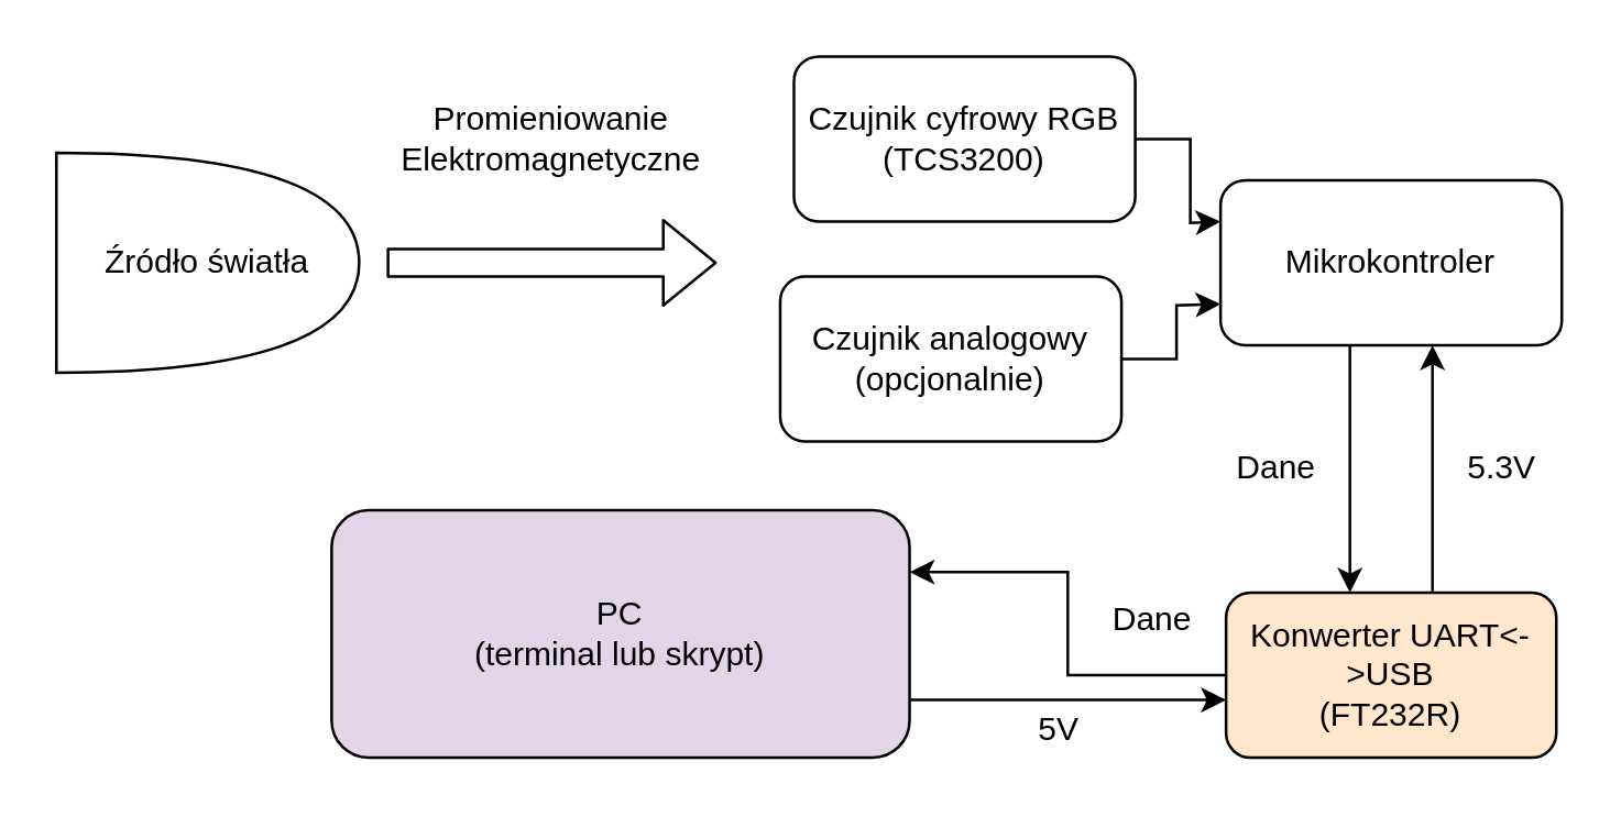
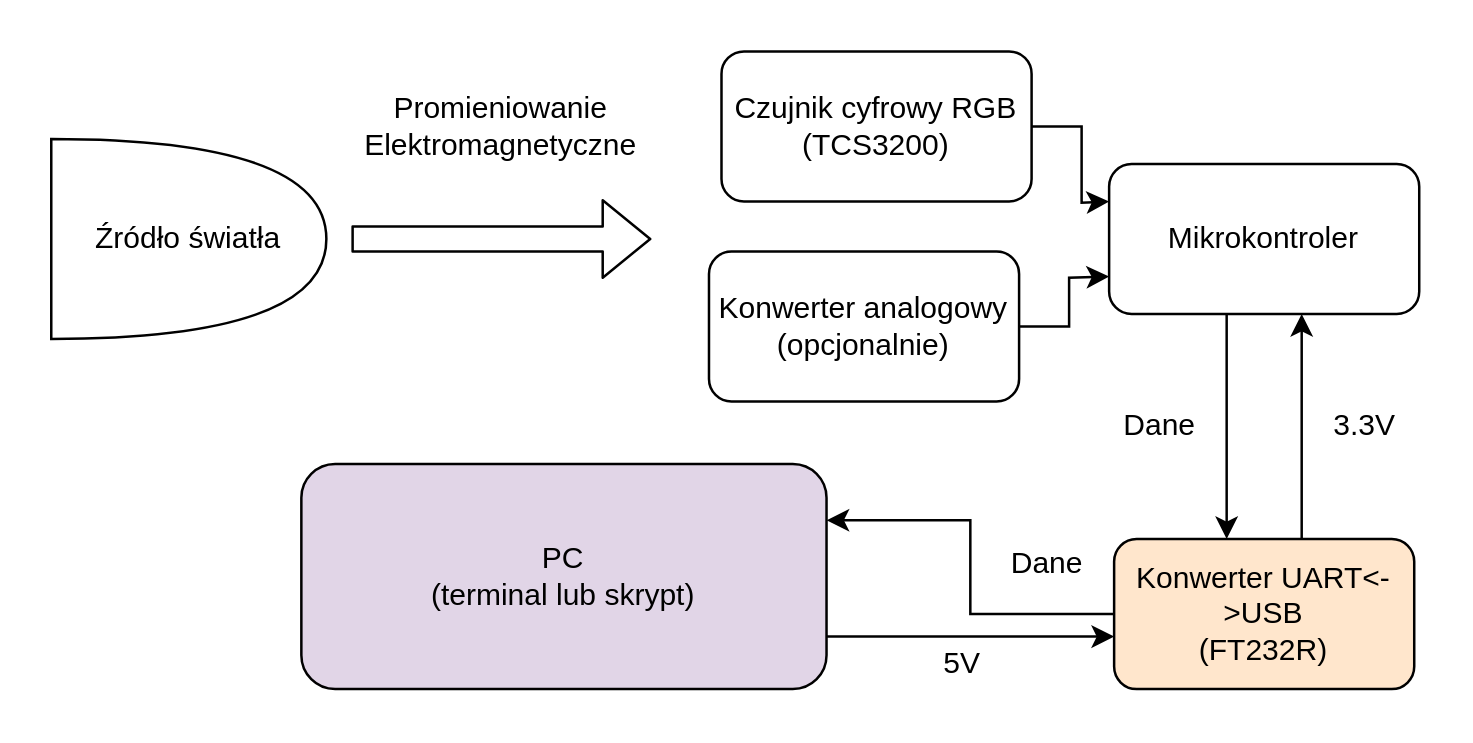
- <mxCell id="6" value="&lt;div&gt;Czujnik analogowy &lt;br&gt;&lt;/div&gt;&lt;div&gt;(opcjonalnie)&lt;br&gt;&lt;/div&gt;" style="rounded=1;whiteSpace=wrap;html=1;" vertex="1" parent="1"><mxGeometry x="283" y="100" width="124" height="60" as="geometry" /></mxCell>
+ <mxCell id="6" value="&lt;div&gt;Konwerter analogowy &lt;br&gt;&lt;/div&gt;&lt;div&gt;(opcjonalnie)&lt;br&gt;&lt;/div&gt;" style="rounded=1;whiteSpace=wrap;html=1;" vertex="1" parent="1"><mxGeometry x="283" y="100" width="124" height="60" as="geometry" /></mxCell>
- <mxCell id="17" value="5.3V" style="text;html=1;align=center;verticalAlign=middle;resizable=0;points=[];autosize=1;" vertex="1" parent="1"><mxGeometry x="525" y="160" width="40" height="20" as="geometry" /></mxCell>
+ <mxCell id="17" value="3.3V" style="text;html=1;align=center;verticalAlign=middle;resizable=0;points=[];autosize=1;" vertex="1" parent="1"><mxGeometry x="525" y="160" width="40" height="20" as="geometry" /></mxCell>
